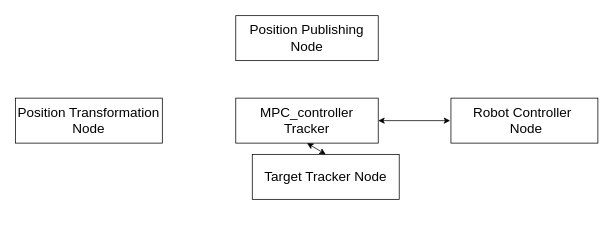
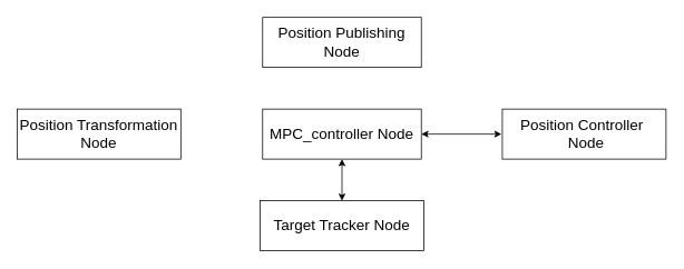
- <mxCell id="4" value="&lt;font style=&quot;font-size: 18px;&quot;&gt;MPC_controller Tracker&lt;/font&gt;" style="rounded=0;whiteSpace=wrap;html=1;" vertex="1" parent="1"><mxGeometry x="314" y="130" width="190" height="60" as="geometry" /></mxCell>
+ <mxCell id="4" value="&lt;font style=&quot;font-size: 18px;&quot;&gt;MPC_controller Node&lt;/font&gt;" style="rounded=0;whiteSpace=wrap;html=1;" vertex="1" parent="1"><mxGeometry x="314" y="130" width="190" height="60" as="geometry" /></mxCell>
- <mxCell id="6" value="&lt;span style=&quot;font-size: 18px;&quot;&gt;Robot Controller&amp;nbsp;&lt;br&gt;&amp;nbsp;Node&lt;/span&gt;" style="rounded=0;whiteSpace=wrap;html=1;" vertex="1" parent="1"><mxGeometry x="601" y="130" width="196" height="60" as="geometry" /></mxCell>
+ <mxCell id="6" value="&lt;span style=&quot;font-size: 18px;&quot;&gt;Position Controller&amp;nbsp;&lt;br&gt;&amp;nbsp;Node&lt;/span&gt;" style="rounded=0;whiteSpace=wrap;html=1;" vertex="1" parent="1"><mxGeometry x="601" y="130" width="196" height="60" as="geometry" /></mxCell>
- <mxCell id="5" value="&lt;span style=&quot;font-size: 18px;&quot;&gt;Target Tracker Node&lt;/span&gt;" style="rounded=0;whiteSpace=wrap;html=1;" vertex="1" parent="1"><mxGeometry x="336" y="205" width="196" height="60" as="geometry" /></mxCell>
+ <mxCell id="5" value="&lt;span style=&quot;font-size: 18px;&quot;&gt;Target Tracker Node&lt;/span&gt;" style="rounded=0;whiteSpace=wrap;html=1;" vertex="1" parent="1"><mxGeometry x="311" y="240" width="196" height="60" as="geometry" /></mxCell>
